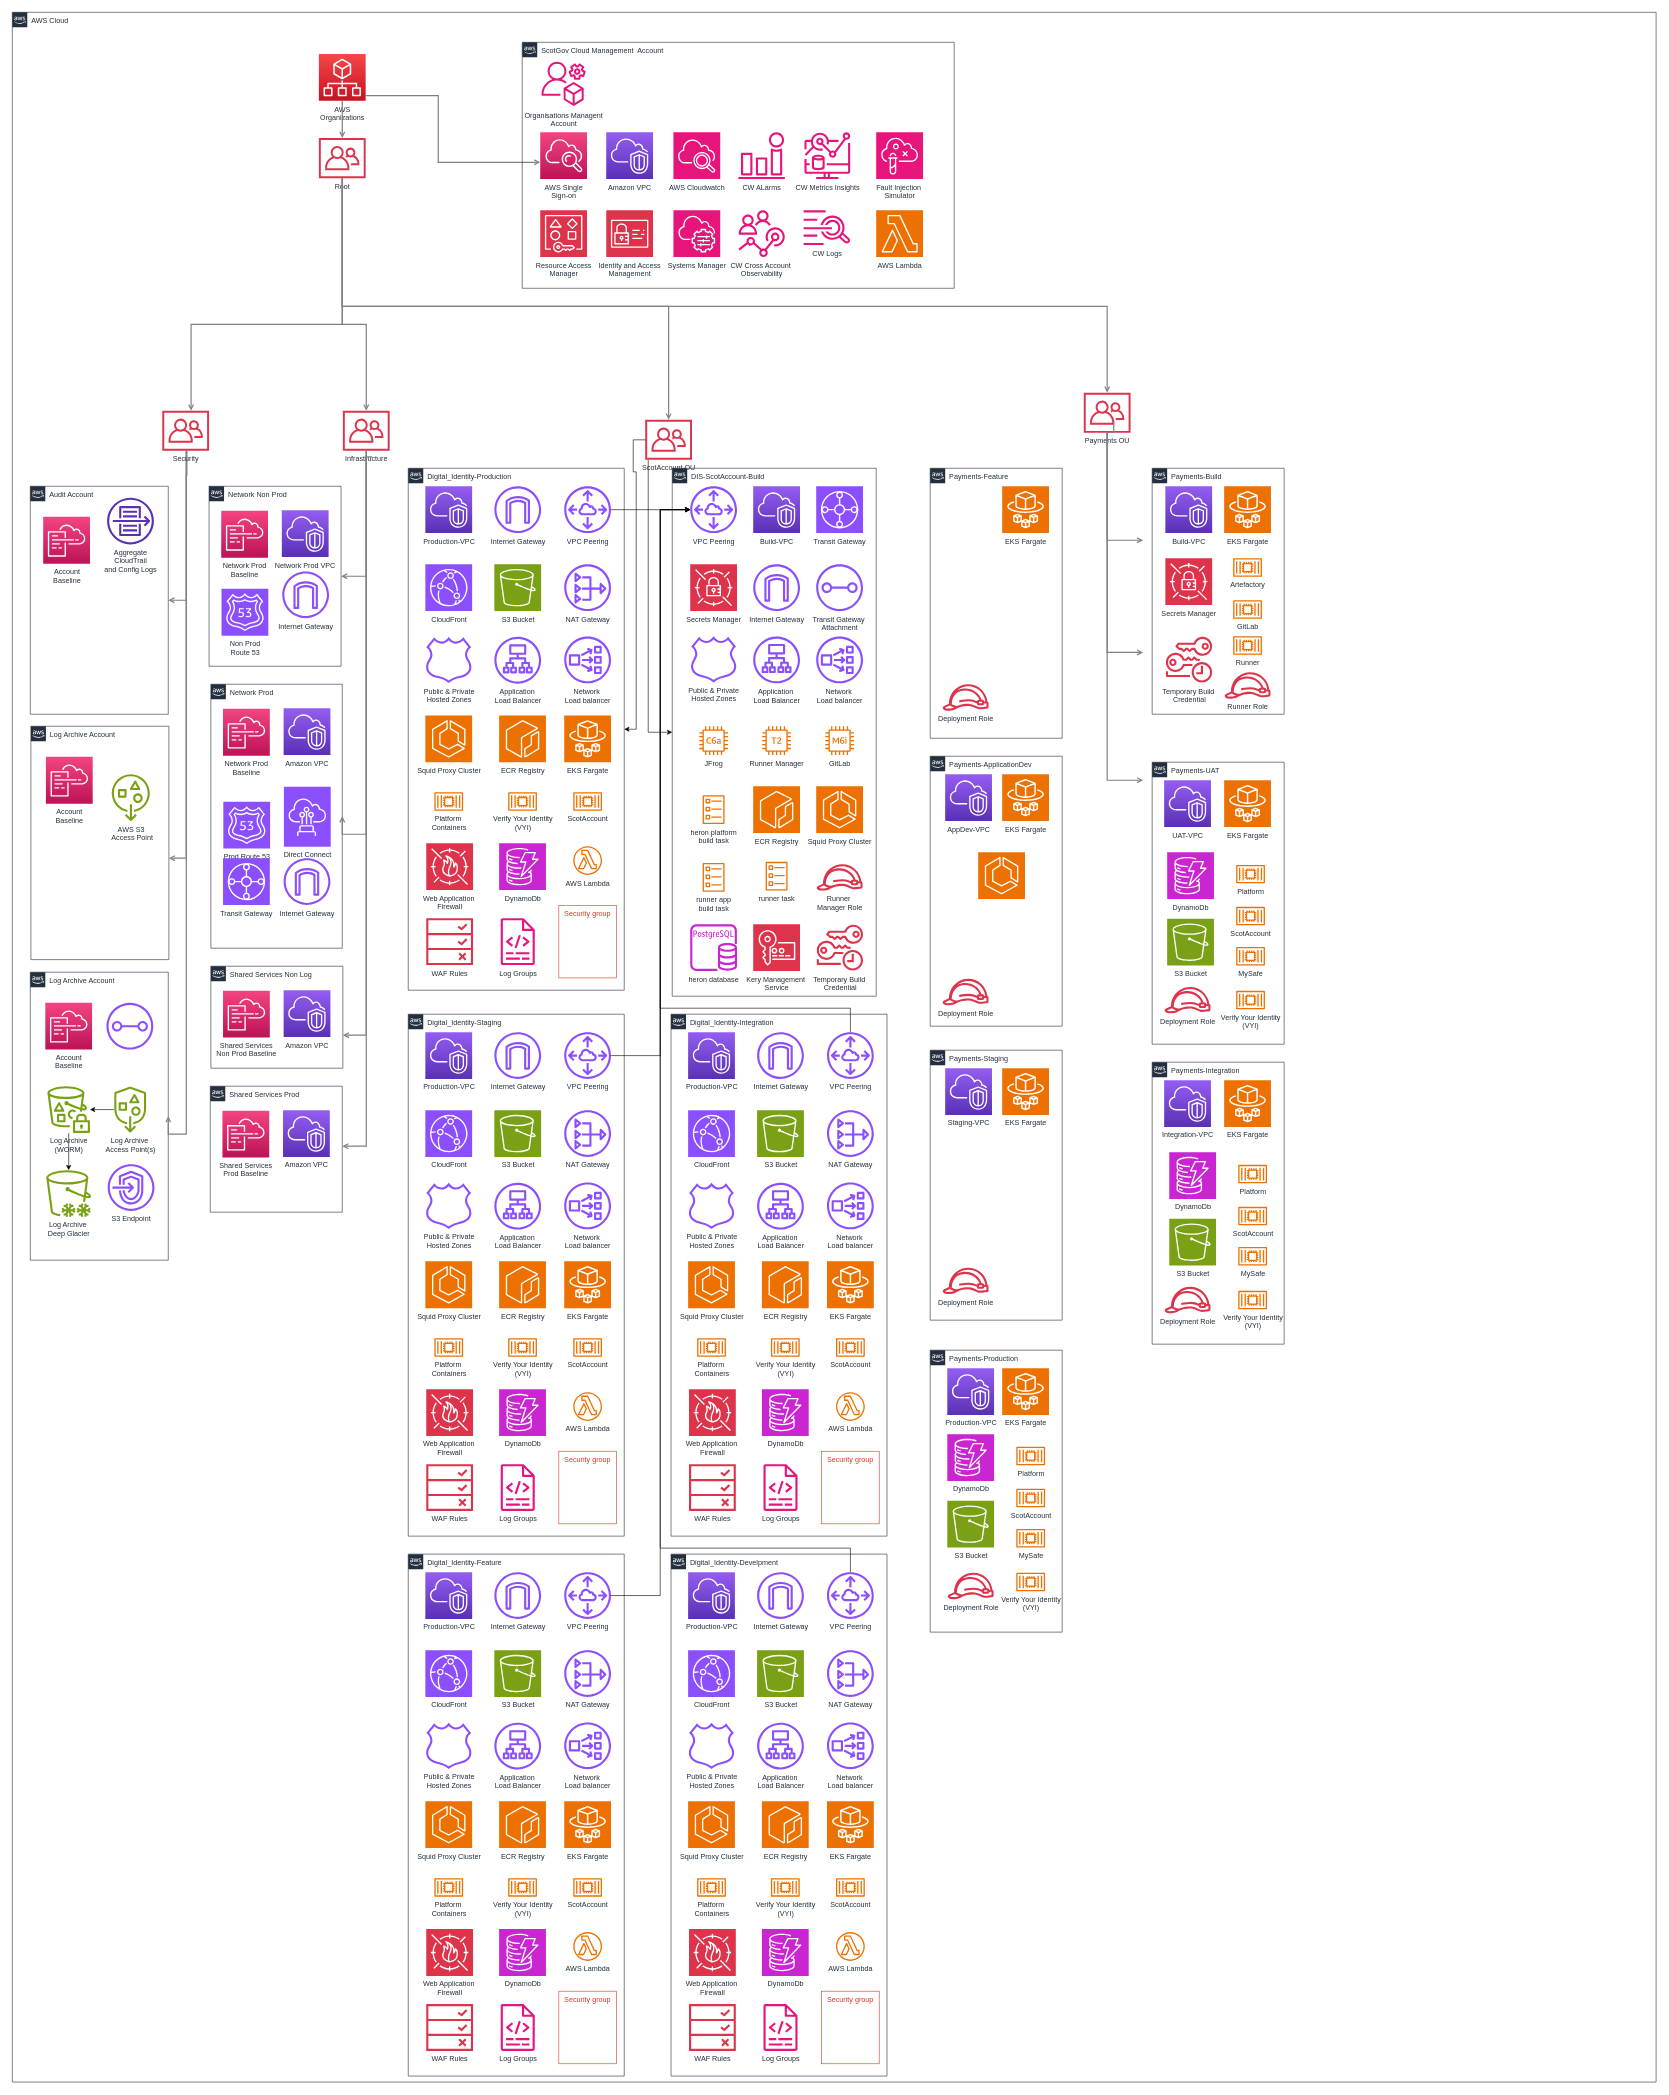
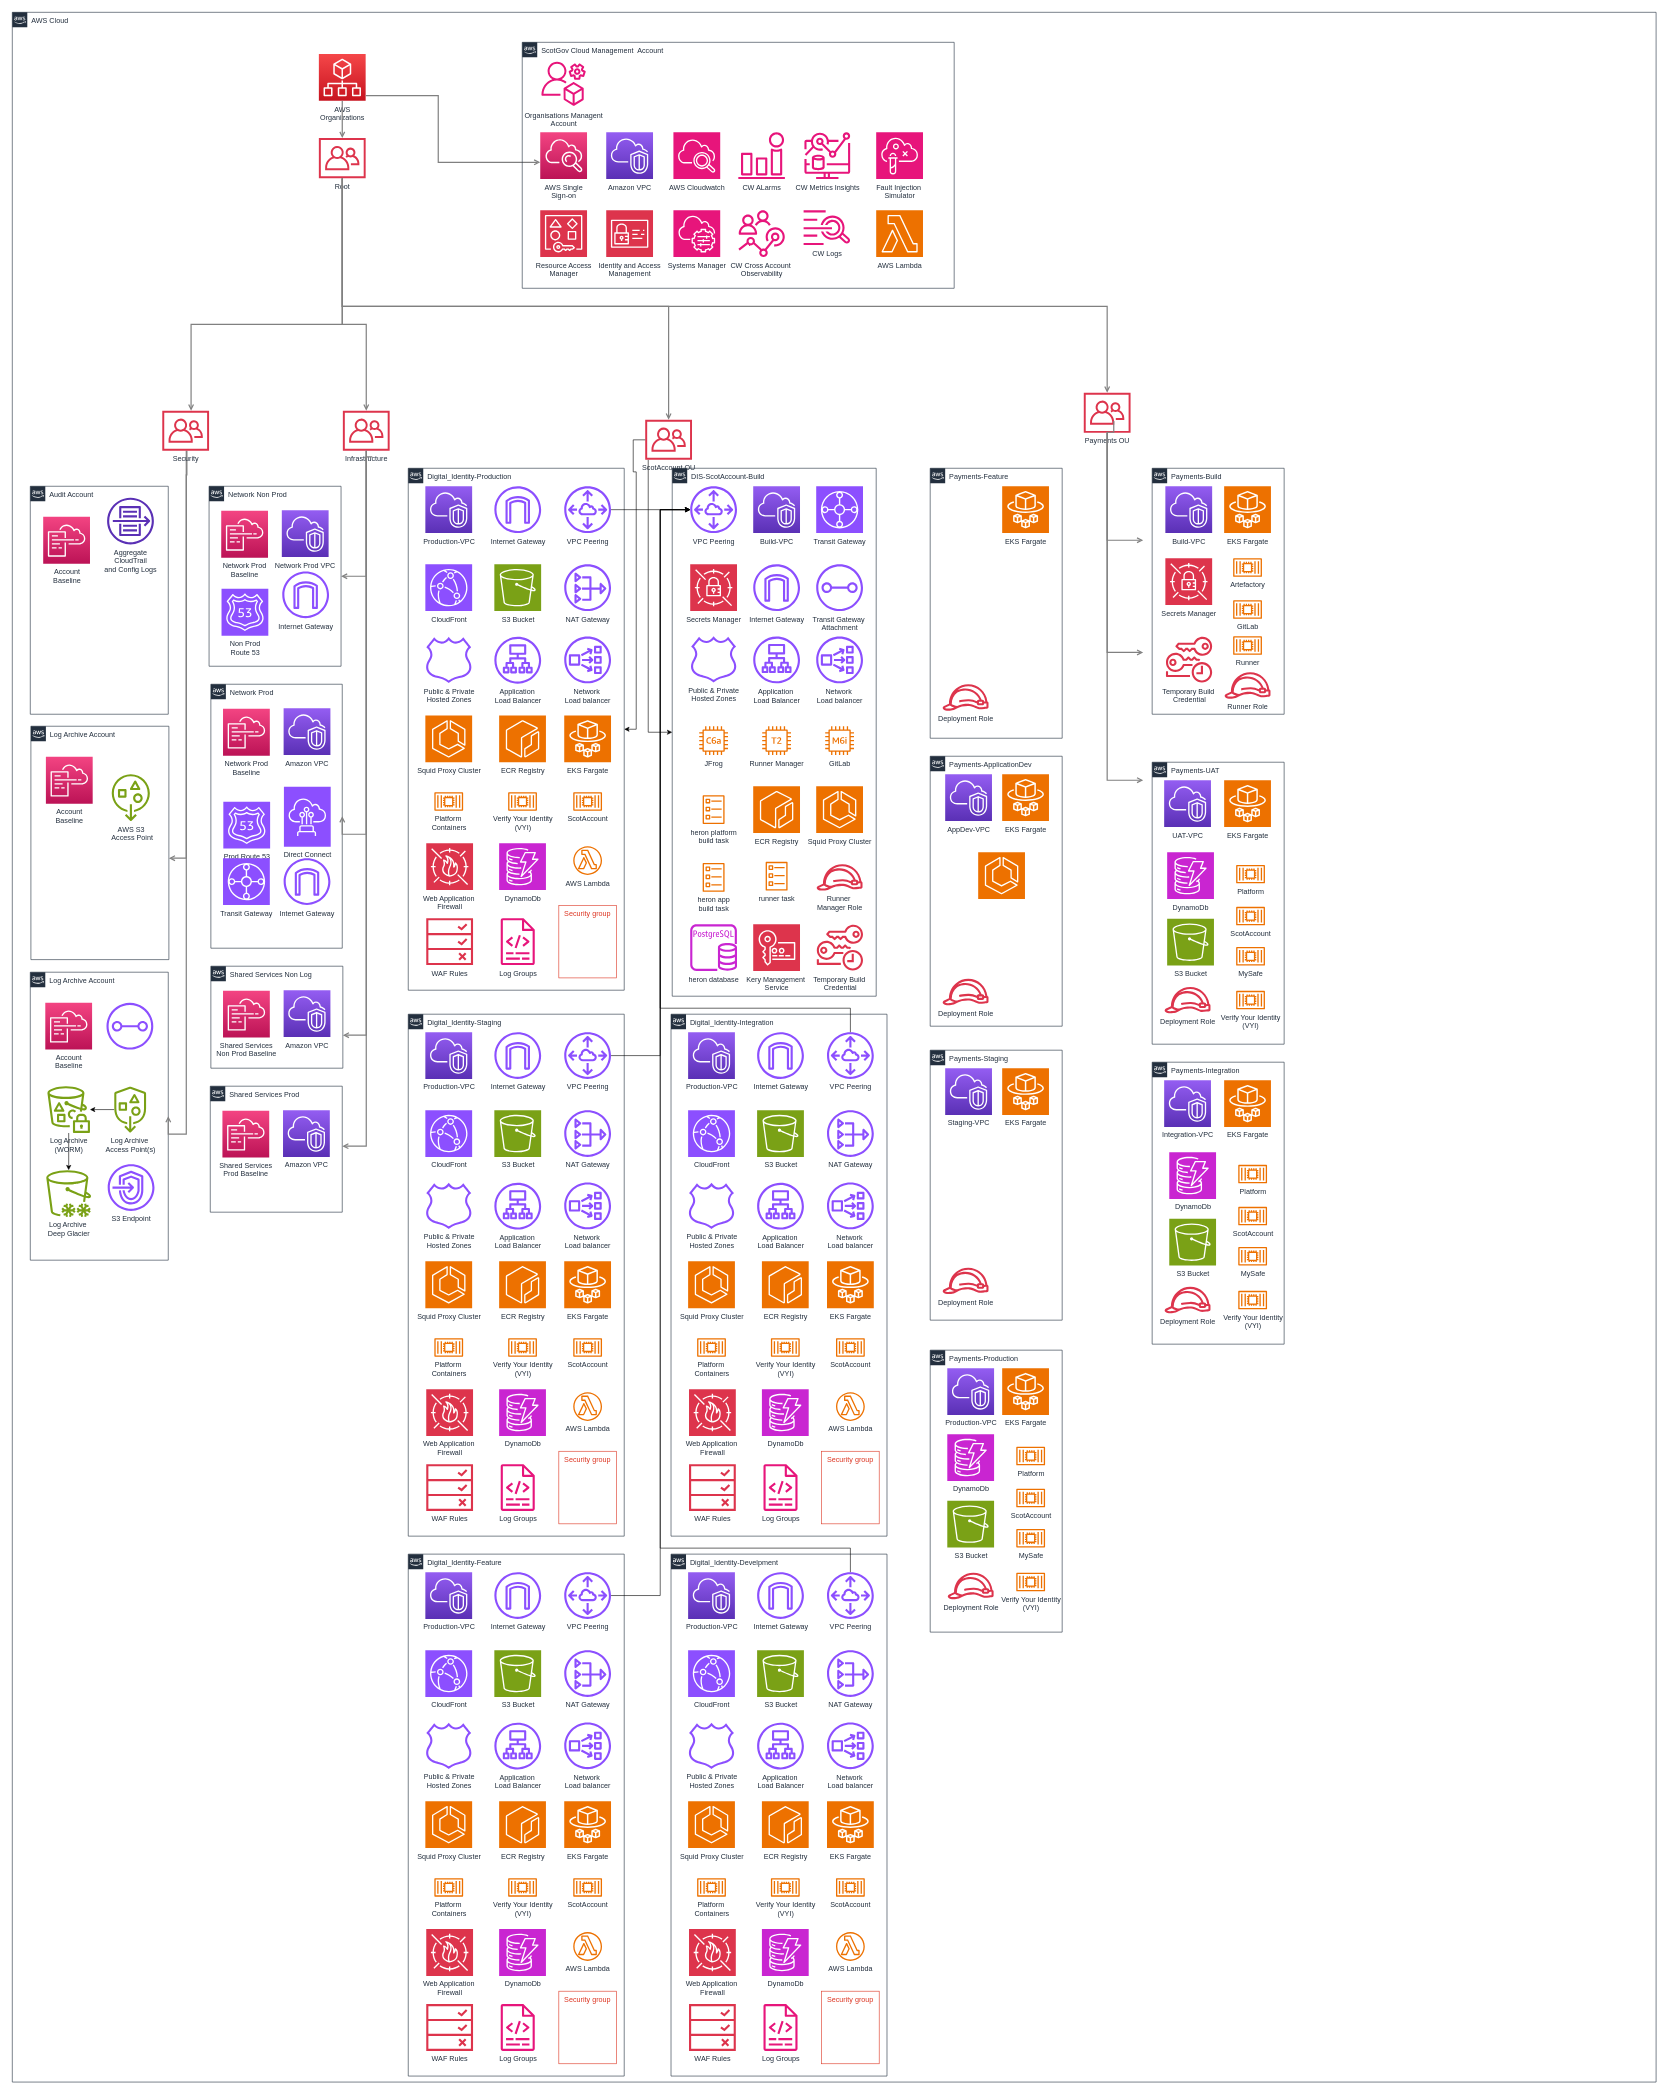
- <mxCell id="238" style="edgeStyle=orthogonalEdgeStyle;rounded=0;orthogonalLoop=1;jettySize=auto;html=1;startArrow=none;startFill=0;endArrow=open;endFill=0;strokeColor=#808080;strokeWidth=2;entryX=1;entryY=0.5;entryDx=0;entryDy=0;" parent="1" source="243" target="6" edge="1"><mxGeometry relative="1" as="geometry"><Array as="points"><mxPoint x="310" y="1000" /></Array><mxPoint x="309" y="762" as="sourcePoint" /></mxGeometry></mxCell>
- <mxCell id="64" value="runner&amp;nbsp;&lt;span style=&quot;background-color: initial;&quot;&gt;app&lt;/span&gt;&lt;div&gt;&lt;span style=&quot;background-color: initial;&quot;&gt;build&amp;nbsp;&lt;/span&gt;&lt;span style=&quot;background-color: initial;&quot;&gt;task&lt;/span&gt;&lt;/div&gt;" style="sketch=0;outlineConnect=0;fontColor=#232F3E;gradientColor=none;fillColor=#ED7100;strokeColor=none;dashed=0;verticalLabelPosition=bottom;verticalAlign=top;align=center;html=1;fontSize=12;fontStyle=0;aspect=fixed;pointerEvents=1;shape=mxgraph.aws4.ecs_task;" vertex="1" parent="47"><mxGeometry x="50.5" y="658" width="37" height="48" as="geometry" /></mxCell>
+ <mxCell id="64" value="heron&amp;nbsp;&lt;span style=&quot;background-color: initial;&quot;&gt;app&lt;/span&gt;&lt;div&gt;&lt;span style=&quot;background-color: initial;&quot;&gt;build&amp;nbsp;&lt;/span&gt;&lt;span style=&quot;background-color: initial;&quot;&gt;task&lt;/span&gt;&lt;/div&gt;" style="sketch=0;outlineConnect=0;fontColor=#232F3E;gradientColor=none;fillColor=#ED7100;strokeColor=none;dashed=0;verticalLabelPosition=bottom;verticalAlign=top;align=center;html=1;fontSize=12;fontStyle=0;aspect=fixed;pointerEvents=1;shape=mxgraph.aws4.ecs_task;" vertex="1" parent="47"><mxGeometry x="50.5" y="658" width="37" height="48" as="geometry" /></mxCell>
